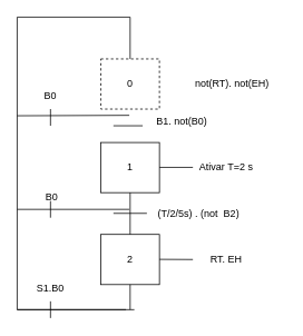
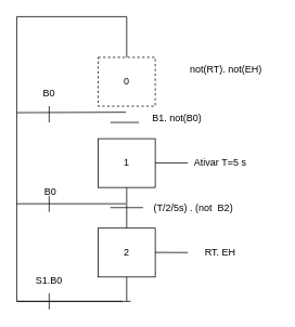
- <mxCell id="7" value="not(RT). not(EH)" style="text;html=1;strokeColor=none;fillColor=none;align=center;verticalAlign=middle;whiteSpace=wrap;rounded=0;" parent="1" vertex="1"><mxGeometry x="214" y="85" width="126" height="30" as="geometry" /></mxCell>
+ <mxCell id="7" value="not(RT). not(EH)" style="text;html=1;strokeColor=none;fillColor=none;align=center;verticalAlign=middle;whiteSpace=wrap;rounded=0;" parent="1" vertex="1"><mxGeometry x="214" y="70" width="126" height="30" as="geometry" /></mxCell>
- <mxCell id="9" value="Ativar T=2 s" style="text;html=1;strokeColor=none;fillColor=none;align=center;verticalAlign=middle;whiteSpace=wrap;rounded=0;" parent="1" vertex="1"><mxGeometry x="210" y="185" width="120" height="30" as="geometry" /></mxCell>
+ <mxCell id="9" value="Ativar T=5 s" style="text;html=1;strokeColor=none;fillColor=none;align=center;verticalAlign=middle;whiteSpace=wrap;rounded=0;" parent="1" vertex="1"><mxGeometry x="210" y="185" width="120" height="30" as="geometry" /></mxCell>
